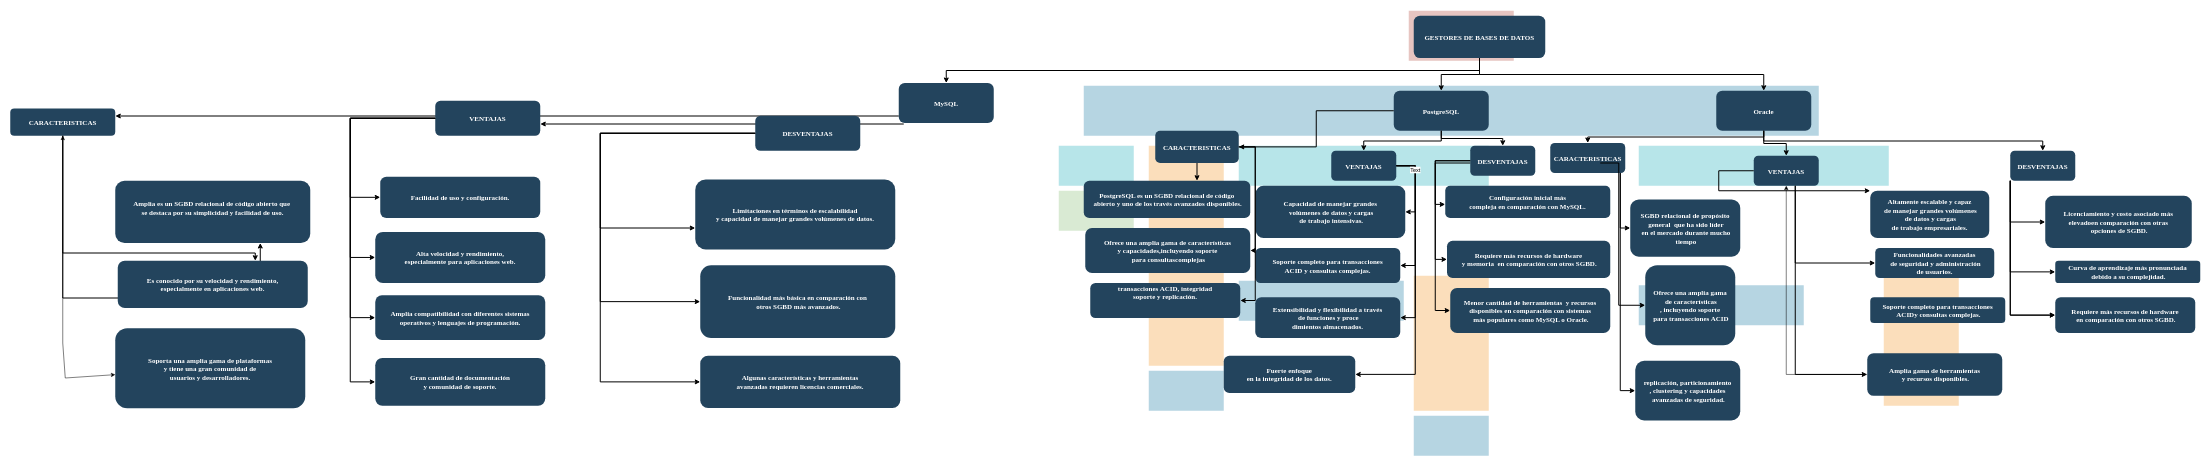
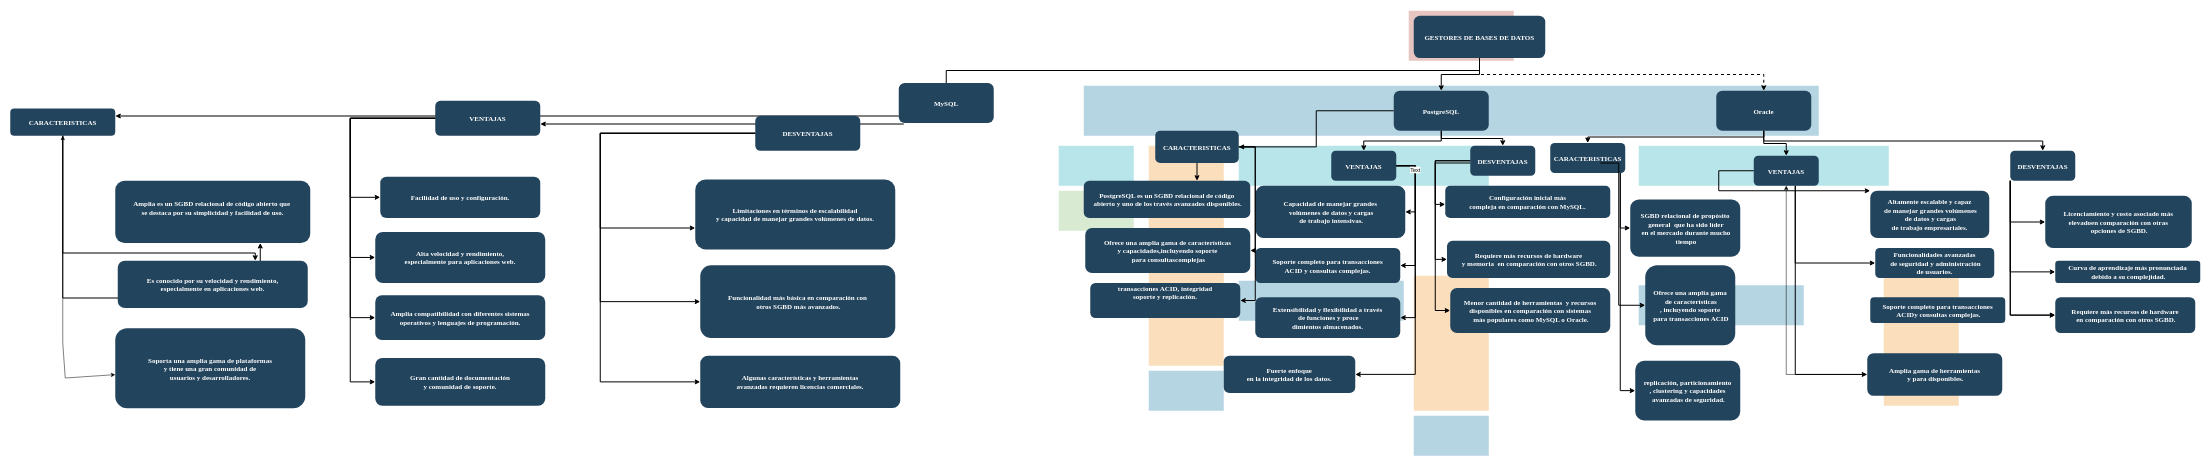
- <mxCell id="17" value="" style="edgeStyle=elbowEdgeStyle;elbow=vertical;strokeWidth=2;rounded=0" parent="1" source="15" target="16" edge="1"><mxGeometry x="337" y="215.5" width="100" height="100" as="geometry"><mxPoint x="2407" y="160.5" as="sourcePoint" /><mxPoint x="2507" y="60.5" as="targetPoint" /></mxGeometry></mxCell>
+ <mxCell id="17" value="" style="edgeStyle=elbowEdgeStyle;elbow=vertical;strokeWidth=2;rounded=0;dashed=1;" parent="1" source="15" target="16" edge="1"><mxGeometry x="337" y="215.5" width="100" height="100" as="geometry"><mxPoint x="2407" y="160.5" as="sourcePoint" /><mxPoint x="2507" y="60.5" as="targetPoint" /></mxGeometry></mxCell>
- <mxCell id="49" value="" style="edgeStyle=elbowEdgeStyle;elbow=vertical;strokeWidth=2;rounded=0" parent="1" source="15" target="19" edge="1"><mxGeometry x="-23" y="135.5" width="100" height="100" as="geometry"><mxPoint x="2047" y="80.5" as="sourcePoint" /><mxPoint x="2147" y="-19.5" as="targetPoint" /></mxGeometry></mxCell>
+ <mxCell id="49" value="" style="edgeStyle=elbowEdgeStyle;elbow=vertical;strokeWidth=2;rounded=0;endArrow=none;" parent="1" source="15" target="19" edge="1"><mxGeometry x="-23" y="135.5" width="100" height="100" as="geometry"><mxPoint x="2047" y="80.5" as="sourcePoint" /><mxPoint x="2147" y="-19.5" as="targetPoint" /></mxGeometry></mxCell>
- <mxCell id="43" value="Amplia gama de herramientas&#10; y recursos disponibles." style="rounded=1;fillColor=#23445D;gradientColor=none;strokeColor=none;fontColor=#FFFFFF;fontStyle=1;fontFamily=Tahoma;fontSize=14" parent="1" vertex="1"><mxGeometry x="3734" y="705.25" width="270" height="85.25" as="geometry" /></mxCell>
+ <mxCell id="43" value="Amplia gama de herramientas&#10; y para disponibles." style="rounded=1;fillColor=#23445D;gradientColor=none;strokeColor=none;fontColor=#FFFFFF;fontStyle=1;fontFamily=Tahoma;fontSize=14" parent="1" vertex="1"><mxGeometry x="3734" y="705.25" width="270" height="85.25" as="geometry" /></mxCell>
